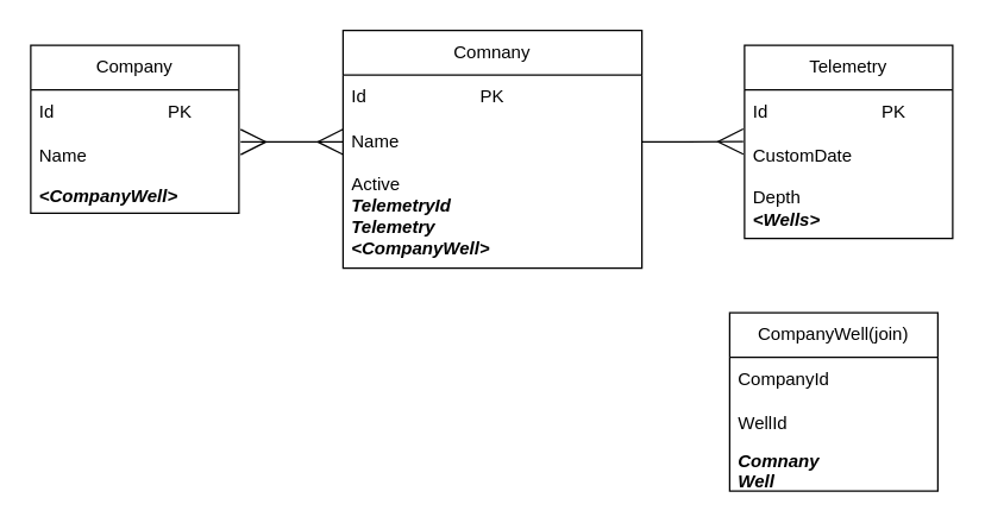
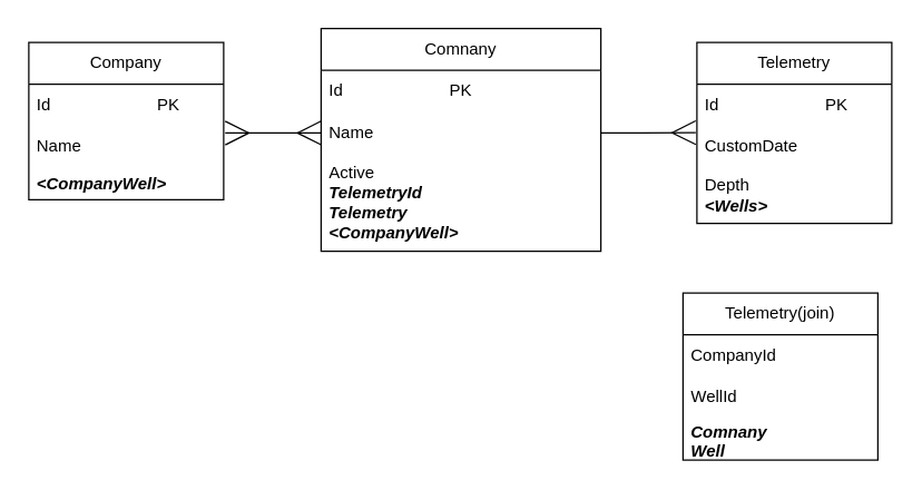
- <mxCell id="16" value="CompanyWell(join)" style="swimlane;fontStyle=0;childLayout=stackLayout;horizontal=1;startSize=30;horizontalStack=0;resizeParent=1;resizeParentMax=0;resizeLast=0;collapsible=1;marginBottom=0;whiteSpace=wrap;html=1;" parent="1" vertex="1"><mxGeometry x="490" y="210" width="140" height="120" as="geometry" /></mxCell>
+ <mxCell id="16" value="Telemetry(join)" style="swimlane;fontStyle=0;childLayout=stackLayout;horizontal=1;startSize=30;horizontalStack=0;resizeParent=1;resizeParentMax=0;resizeLast=0;collapsible=1;marginBottom=0;whiteSpace=wrap;html=1;" parent="1" vertex="1"><mxGeometry x="490" y="210" width="140" height="120" as="geometry" /></mxCell>
